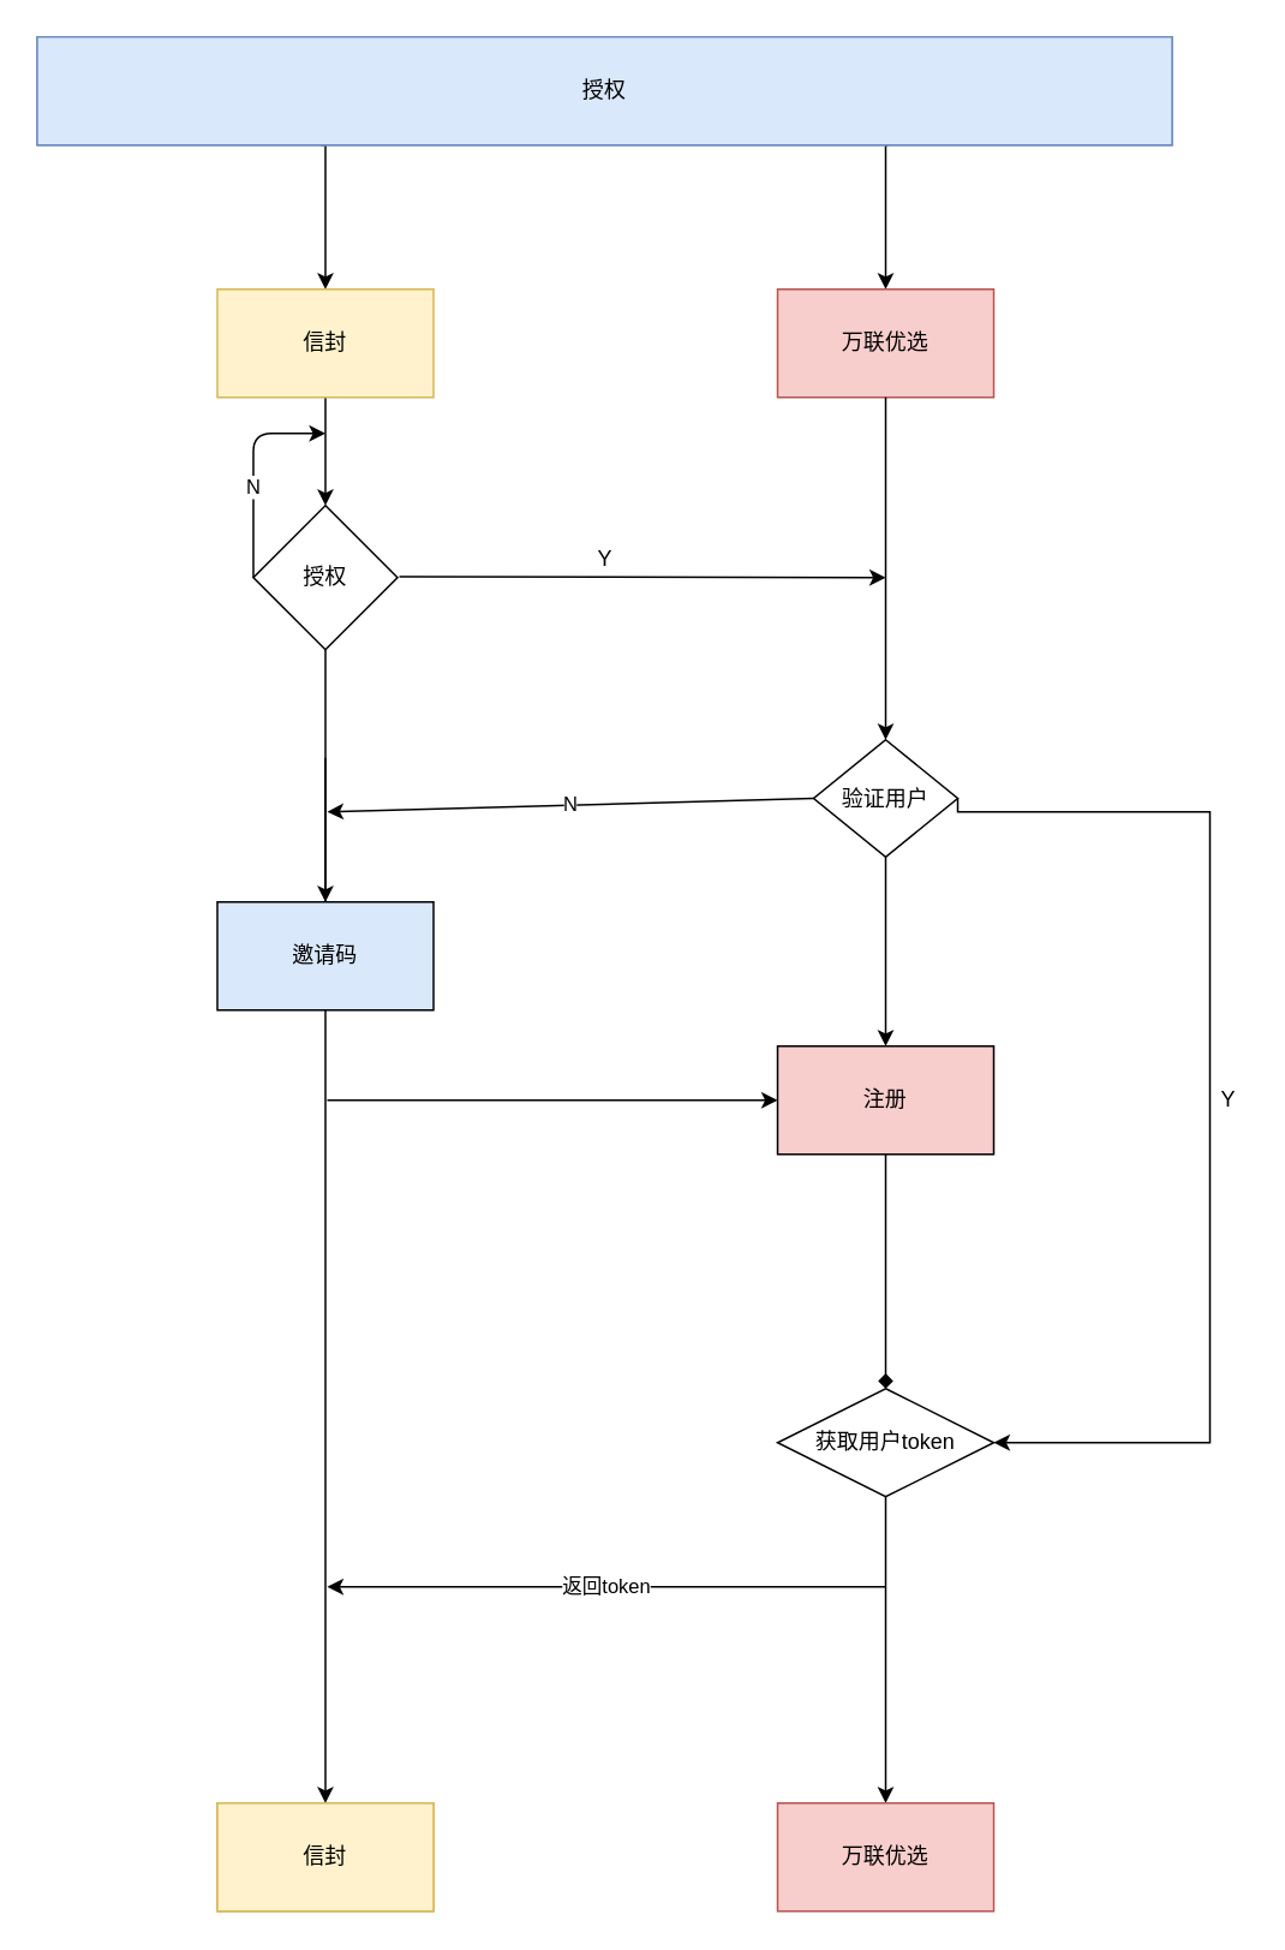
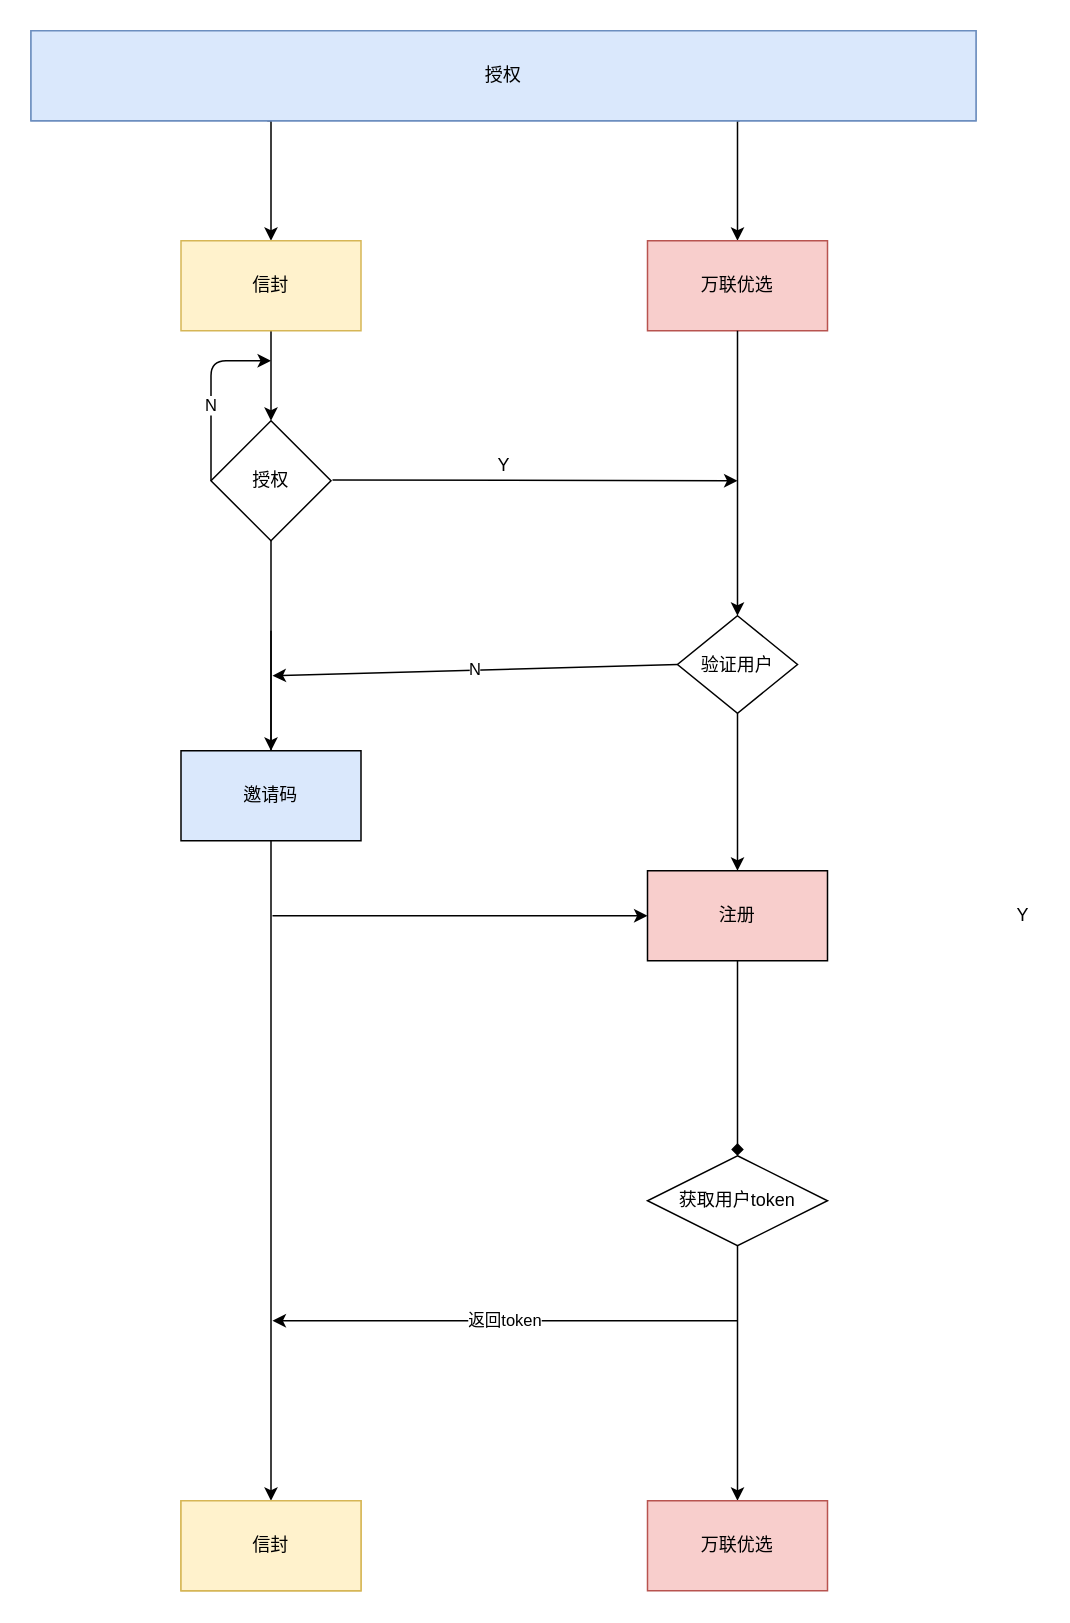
- <mxCell id="15" style="edgeStyle=orthogonalEdgeStyle;rounded=0;orthogonalLoop=1;jettySize=auto;html=1;exitX=1;exitY=0.5;exitDx=0;exitDy=0;entryX=1;entryY=0.5;entryDx=0;entryDy=0;" edge="1" parent="1" source="16" target="27"><mxGeometry relative="1" as="geometry"><mxPoint x="681" y="760" as="targetPoint" /><Array as="points"><mxPoint x="671" y="450" /><mxPoint x="671" y="800" /></Array></mxGeometry></mxCell>
